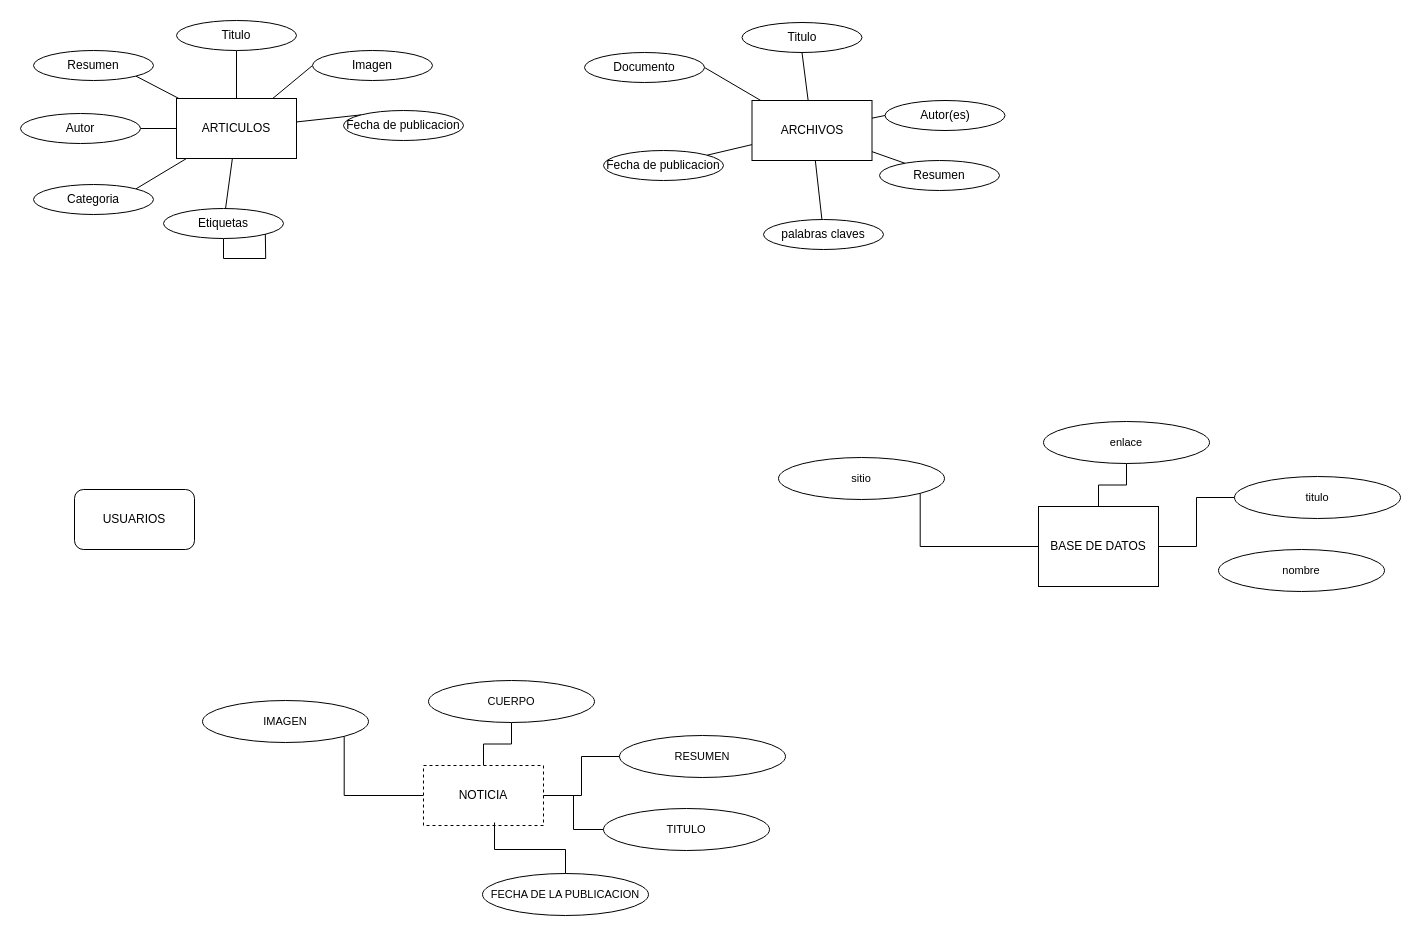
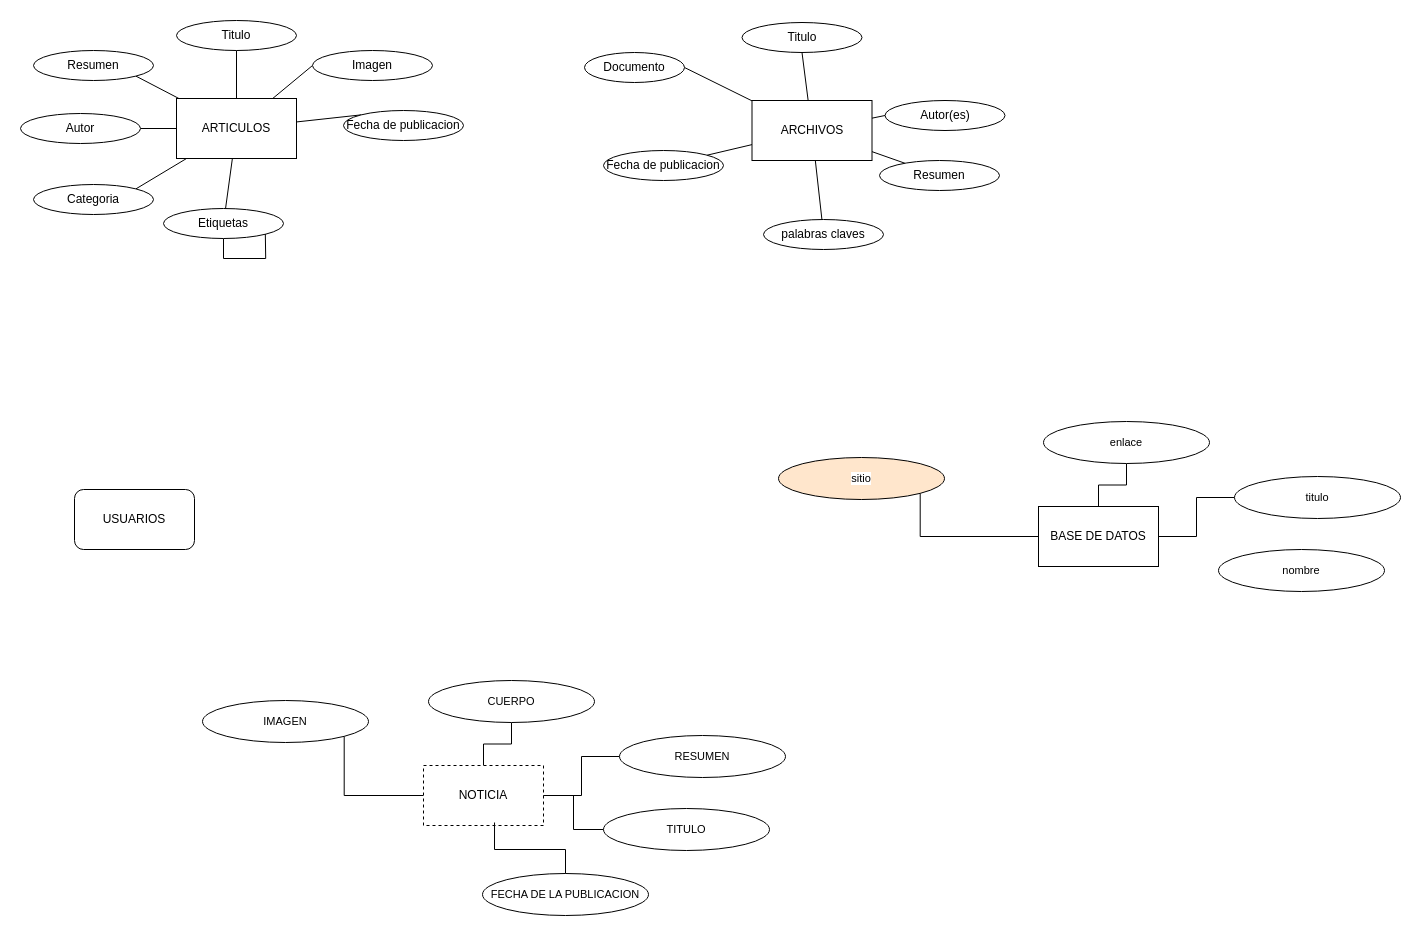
- <mxCell id="25" value="Documento" style="ellipse;whiteSpace=wrap;html=1;rounded=0;labelBackgroundColor=none;" parent="1" vertex="1"><mxGeometry x="584" y="52" width="120" height="30" as="geometry" /></mxCell>
+ <mxCell id="25" value="Documento" style="ellipse;whiteSpace=wrap;html=1;rounded=0;labelBackgroundColor=none;" parent="1" vertex="1"><mxGeometry x="584" y="52" width="100" height="30" as="geometry" /></mxCell>
- <mxCell id="36" value="sitio" style="ellipse;whiteSpace=wrap;html=1;fontFamily=Helvetica;fontSize=11;fontColor=default;labelBackgroundColor=default;" vertex="1" parent="1"><mxGeometry x="778" y="457" width="166" height="42" as="geometry" /></mxCell>
+ <mxCell id="36" value="sitio" style="ellipse;whiteSpace=wrap;html=1;fontFamily=Helvetica;fontSize=11;fontColor=default;labelBackgroundColor=default;fillColor=#ffe6cc;" vertex="1" parent="1"><mxGeometry x="778" y="457" width="166" height="42" as="geometry" /></mxCell>
- <mxCell id="32" value="BASE DE DATOS" style="rounded=0;whiteSpace=wrap;html=1;labelBackgroundColor=none;" parent="1" vertex="1"><mxGeometry x="1038" y="506" width="120" height="80" as="geometry" /></mxCell>
+ <mxCell id="32" value="BASE DE DATOS" style="rounded=0;whiteSpace=wrap;html=1;labelBackgroundColor=none;" parent="1" vertex="1"><mxGeometry x="1038" y="506" width="120" height="60" as="geometry" /></mxCell>
